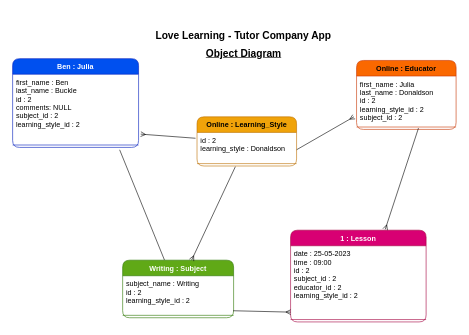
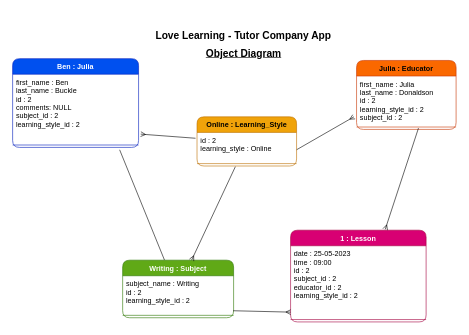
- <mxCell id="10" value="Online : Educator" style="swimlane;fontStyle=1;align=center;verticalAlign=top;childLayout=stackLayout;horizontal=1;startSize=26;horizontalStack=0;resizeParent=1;resizeParentMax=0;resizeLast=0;collapsible=1;marginBottom=0;rounded=1;fontColor=#000000;fillColor=#fa6800;strokeColor=#C73500;" vertex="1" parent="1"><mxGeometry x="594" y="100" width="166" height="115" as="geometry" /></mxCell>
+ <mxCell id="10" value="Julia : Educator" style="swimlane;fontStyle=1;align=center;verticalAlign=top;childLayout=stackLayout;horizontal=1;startSize=26;horizontalStack=0;resizeParent=1;resizeParentMax=0;resizeLast=0;collapsible=1;marginBottom=0;rounded=1;fontColor=#000000;fillColor=#fa6800;strokeColor=#C73500;" vertex="1" parent="1"><mxGeometry x="594" y="100" width="166" height="115" as="geometry" /></mxCell>
- <mxCell id="18" value="id : 2&#10;learning_style : Donaldson" style="text;strokeColor=none;fillColor=none;align=left;verticalAlign=top;spacingLeft=4;spacingRight=4;overflow=hidden;rotatable=0;points=[[0,0.5],[1,0.5]];portConstraint=eastwest;rounded=1;fontColor=#000000;" vertex="1" parent="17"><mxGeometry y="26" width="166" height="48" as="geometry" /></mxCell>
+ <mxCell id="18" value="id : 2&#10;learning_style : Online" style="text;strokeColor=none;fillColor=none;align=left;verticalAlign=top;spacingLeft=4;spacingRight=4;overflow=hidden;rotatable=0;points=[[0,0.5],[1,0.5]];portConstraint=eastwest;rounded=1;fontColor=#000000;" vertex="1" parent="17"><mxGeometry y="26" width="166" height="48" as="geometry" /></mxCell>
